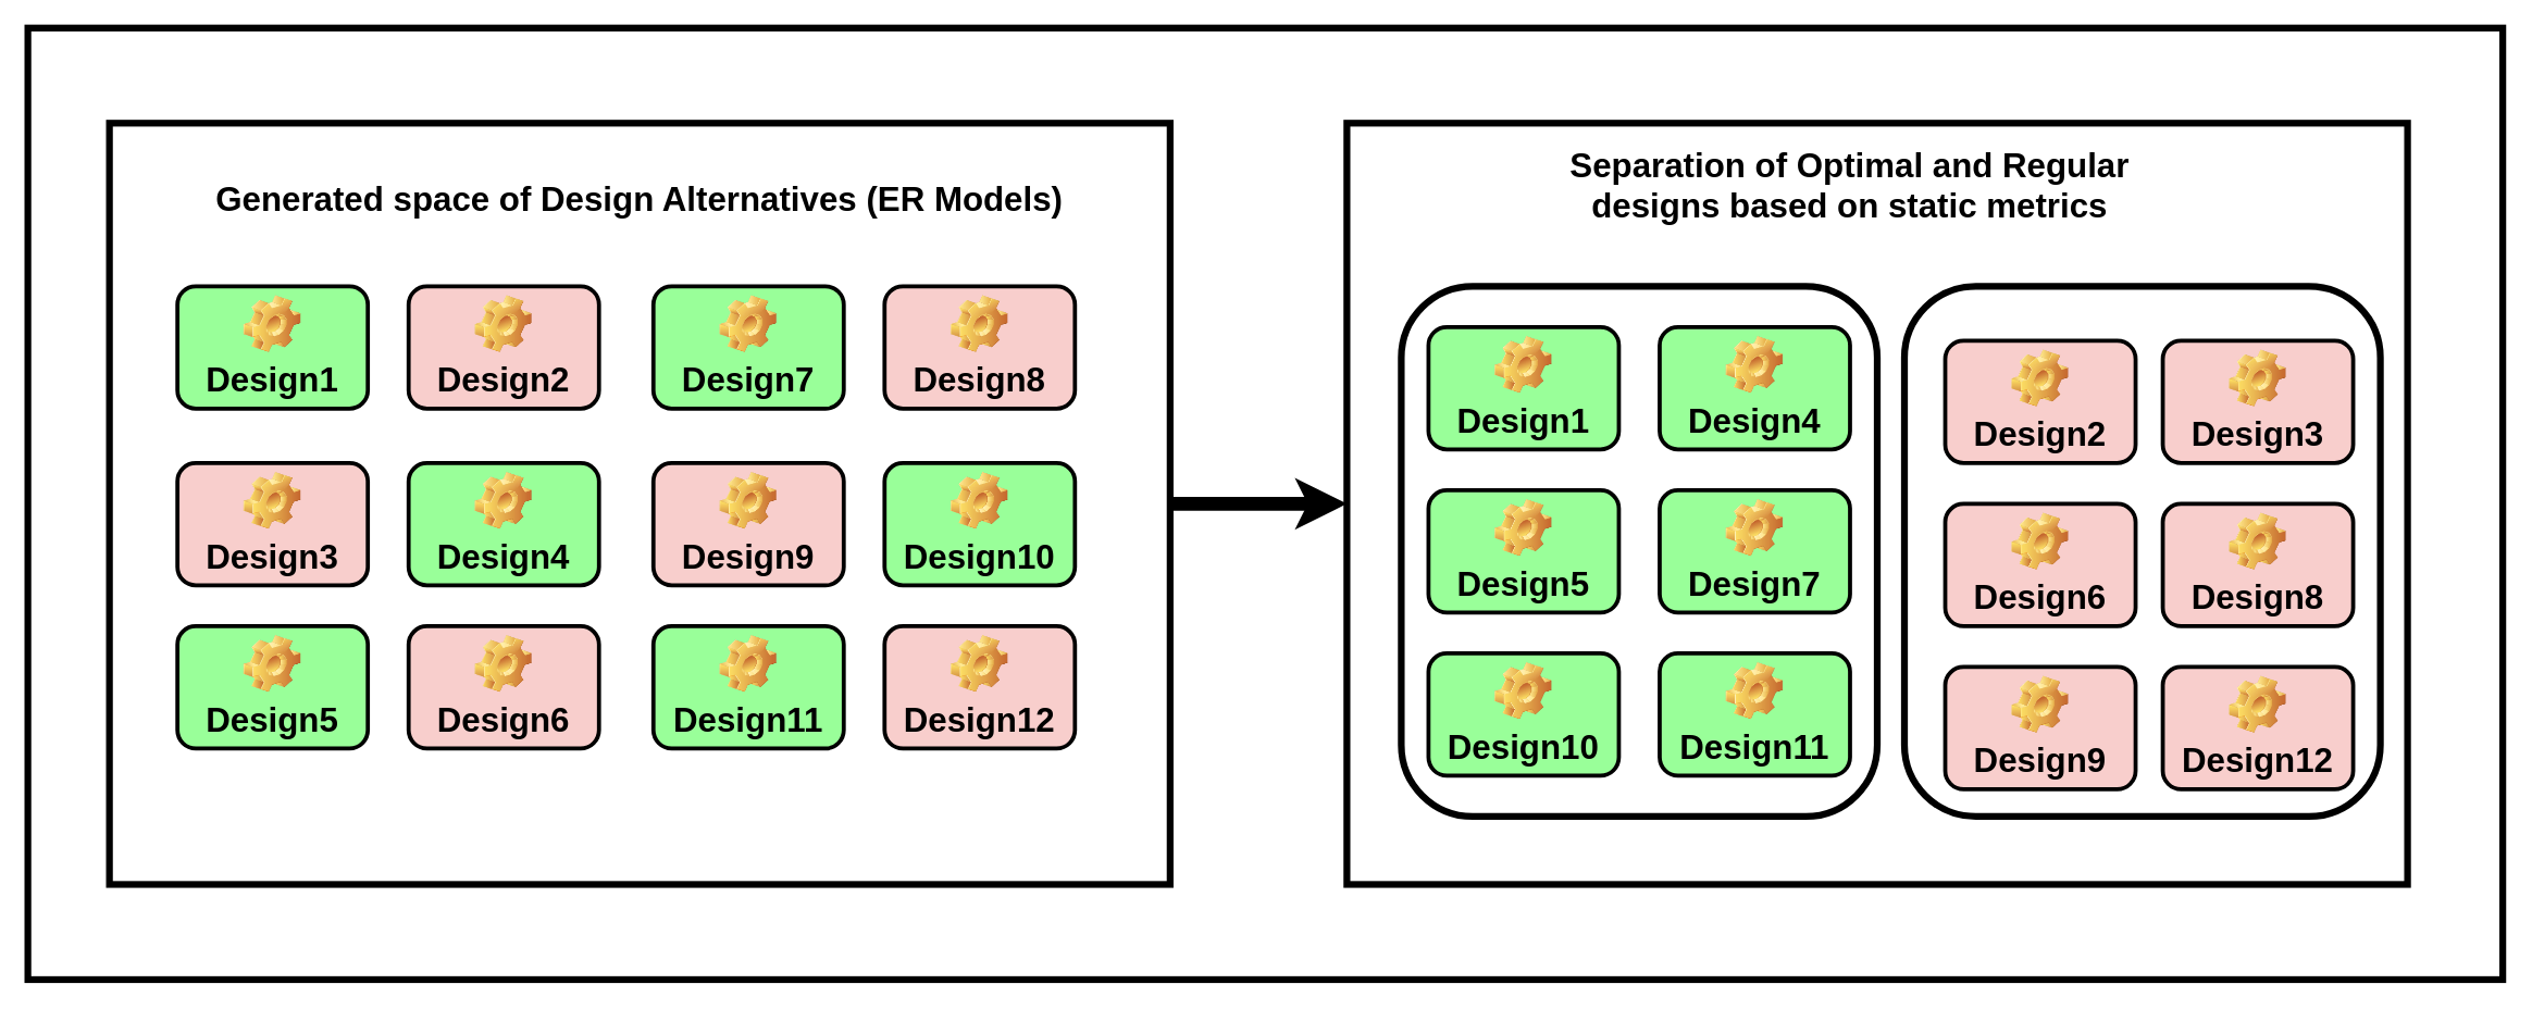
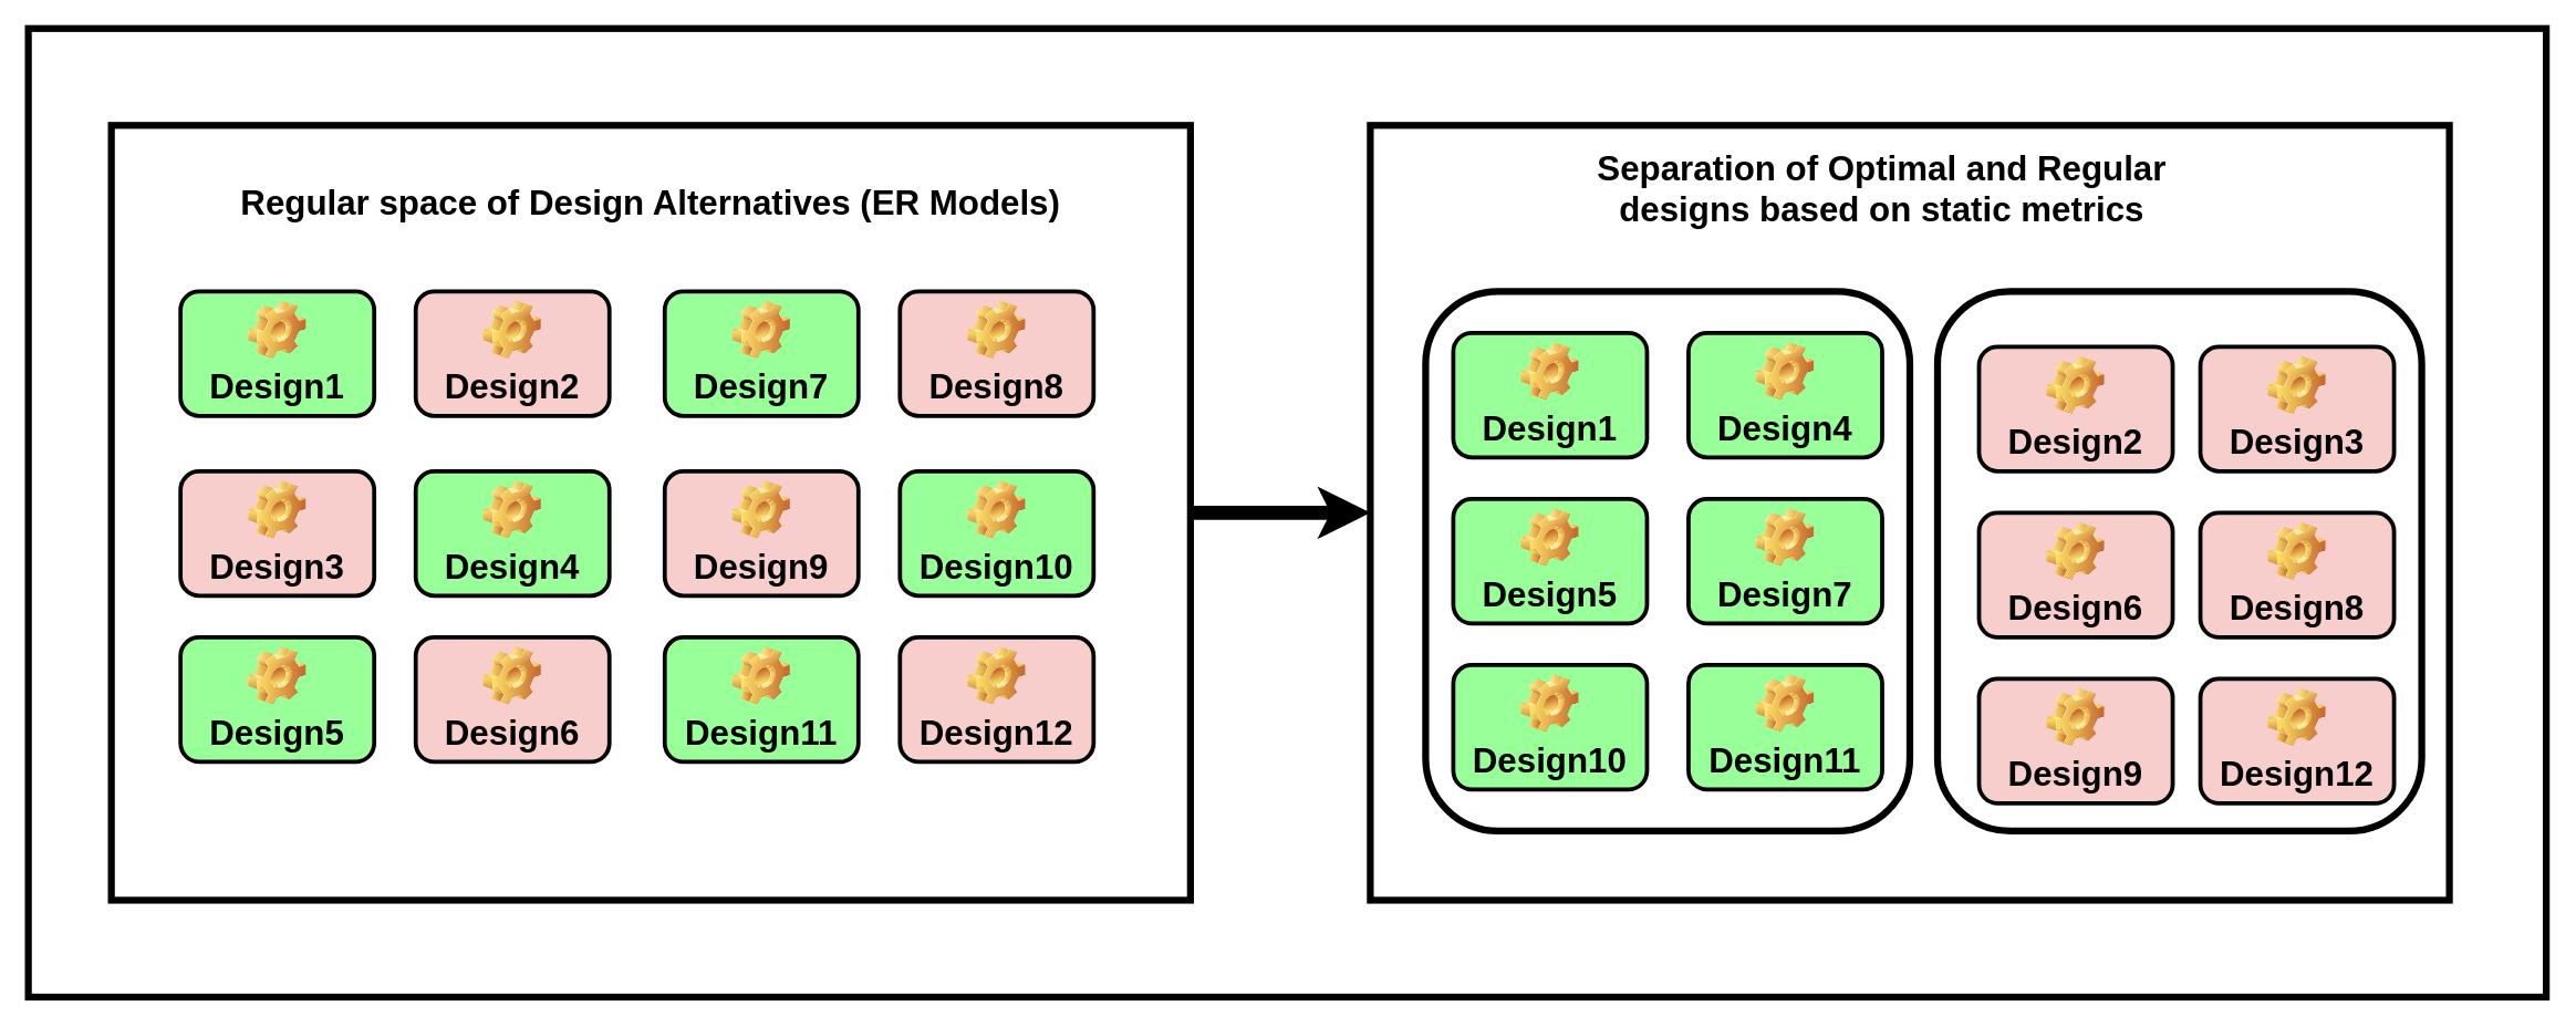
- <mxCell id="13" value="&lt;b&gt;Generated space of Design Alternatives (ER Models)&lt;/b&gt;" style="text;html=1;strokeColor=none;fillColor=none;align=center;verticalAlign=middle;whiteSpace=wrap;rounded=0;fontSize=25;fontColor=#000000;" vertex="1" parent="1"><mxGeometry x="80" y="140" width="780" height="10" as="geometry" /></mxCell>
+ <mxCell id="13" value="&lt;b&gt;Regular space of Design Alternatives (ER Models)&lt;/b&gt;" style="text;html=1;strokeColor=none;fillColor=none;align=center;verticalAlign=middle;whiteSpace=wrap;rounded=0;fontSize=25;fontColor=#000000;" vertex="1" parent="1"><mxGeometry x="80" y="140" width="780" height="10" as="geometry" /></mxCell>
